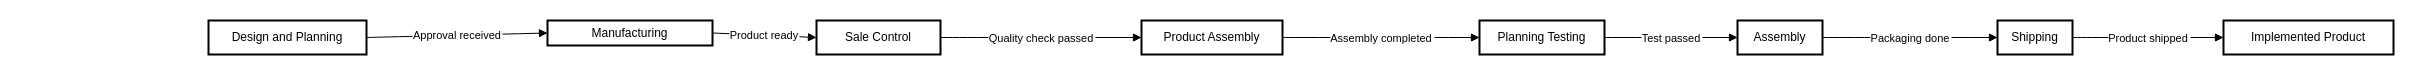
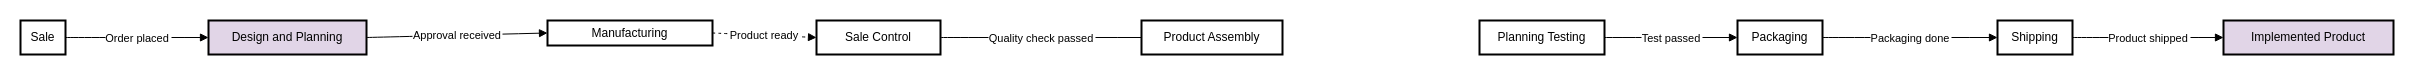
- <mxCell id="13" value="Product ready" style="curved=1;startArrow=none;endArrow=block;exitX=0.998;exitY=0.5;entryX=-0.002;entryY=0.5;" edge="1" parent="1" source="4" target="5"><mxGeometry relative="1" as="geometry"><Array as="points" /></mxGeometry></mxCell>
+ <mxCell id="13" value="Product ready" style="curved=1;startArrow=none;endArrow=block;exitX=0.998;exitY=0.5;entryX=-0.002;entryY=0.5;dashed=1;" edge="1" parent="1" source="4" target="5"><mxGeometry relative="1" as="geometry"><Array as="points" /></mxGeometry></mxCell>
+ <mxCell id="2" value="Sale" style="whiteSpace=wrap;strokeWidth=2;" vertex="1" parent="1"><mxGeometry width="45" height="34" as="geometry" x="20" y="20" /></mxCell>
+ <mxCell id="11" value="Order placed" style="curved=1;startArrow=none;endArrow=block;exitX=0.996;exitY=0.5;entryX=0.001;entryY=0.5;" edge="1" parent="1" source="2" target="3"><mxGeometry relative="1" as="geometry"><Array as="points" /></mxGeometry></mxCell>
- <mxCell id="3" value="Design and Planning" style="whiteSpace=wrap;strokeWidth=2;" vertex="1" parent="1"><mxGeometry x="208" width="158" height="34" as="geometry" y="20" /></mxCell>
+ <mxCell id="3" value="Design and Planning" style="whiteSpace=wrap;strokeWidth=2;fillColor=#e1d5e7;" vertex="1" parent="1"><mxGeometry x="208" width="158" height="34" as="geometry" y="20" /></mxCell>
- <mxCell id="14" value="Quality check passed" style="curved=1;startArrow=none;endArrow=block;exitX=1.001;exitY=0.5;entryX=-0.003;entryY=0.5;" edge="1" parent="1" source="5" target="6"><mxGeometry relative="1" as="geometry"><Array as="points" /></mxGeometry></mxCell>
+ <mxCell id="14" value="Quality check passed" style="curved=1;startArrow=none;endArrow=none;exitX=1.001;exitY=0.5;entryX=-0.003;entryY=0.5;" edge="1" parent="1" source="5" target="6"><mxGeometry relative="1" as="geometry"><Array as="points" /></mxGeometry></mxCell>
- <mxCell id="15" value="Assembly completed" style="curved=1;startArrow=none;endArrow=block;exitX=0.996;exitY=0.5;entryX=0.004;entryY=0.5;" edge="1" parent="1" source="6" target="7"><mxGeometry relative="1" as="geometry"><Array as="points" /></mxGeometry></mxCell>
- <mxCell id="8" value="Assembly" style="whiteSpace=wrap;strokeWidth=2;" vertex="1" parent="1"><mxGeometry x="1737" width="85" height="34" as="geometry" y="20" /></mxCell>
+ <mxCell id="8" value="Packaging" style="whiteSpace=wrap;strokeWidth=2;" vertex="1" parent="1"><mxGeometry x="1737" width="85" height="34" as="geometry" y="20" /></mxCell>
- <mxCell id="10" value="Implemented Product" style="whiteSpace=wrap;strokeWidth=2;" vertex="1" parent="1"><mxGeometry x="2223" width="170" height="34" as="geometry" y="20" /></mxCell>
+ <mxCell id="10" value="Implemented Product" style="whiteSpace=wrap;strokeWidth=2;fillColor=#e1d5e7;" vertex="1" parent="1"><mxGeometry x="2223" width="170" height="34" as="geometry" y="20" /></mxCell>
